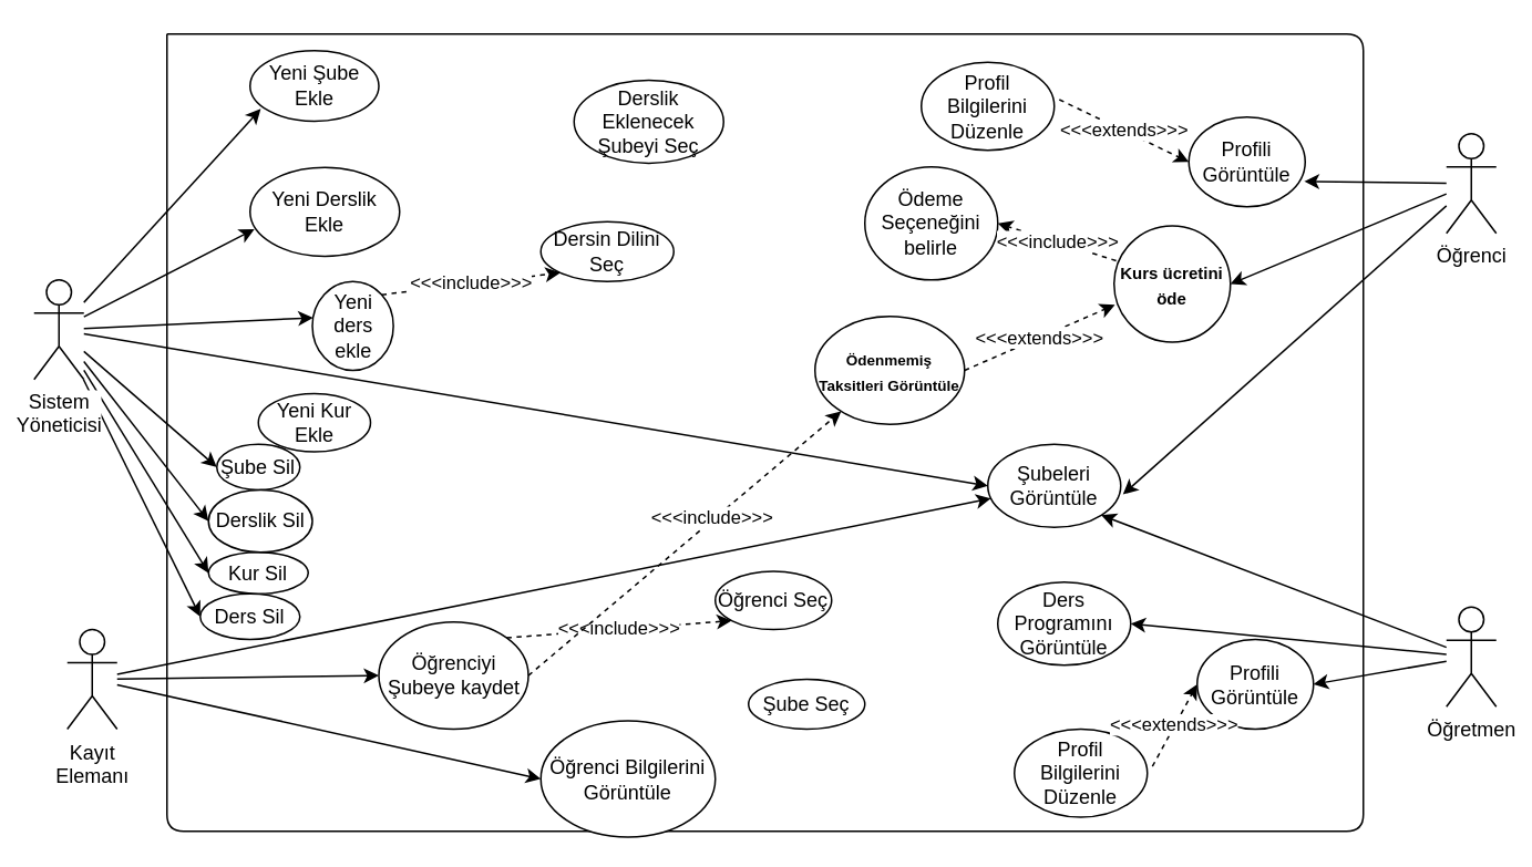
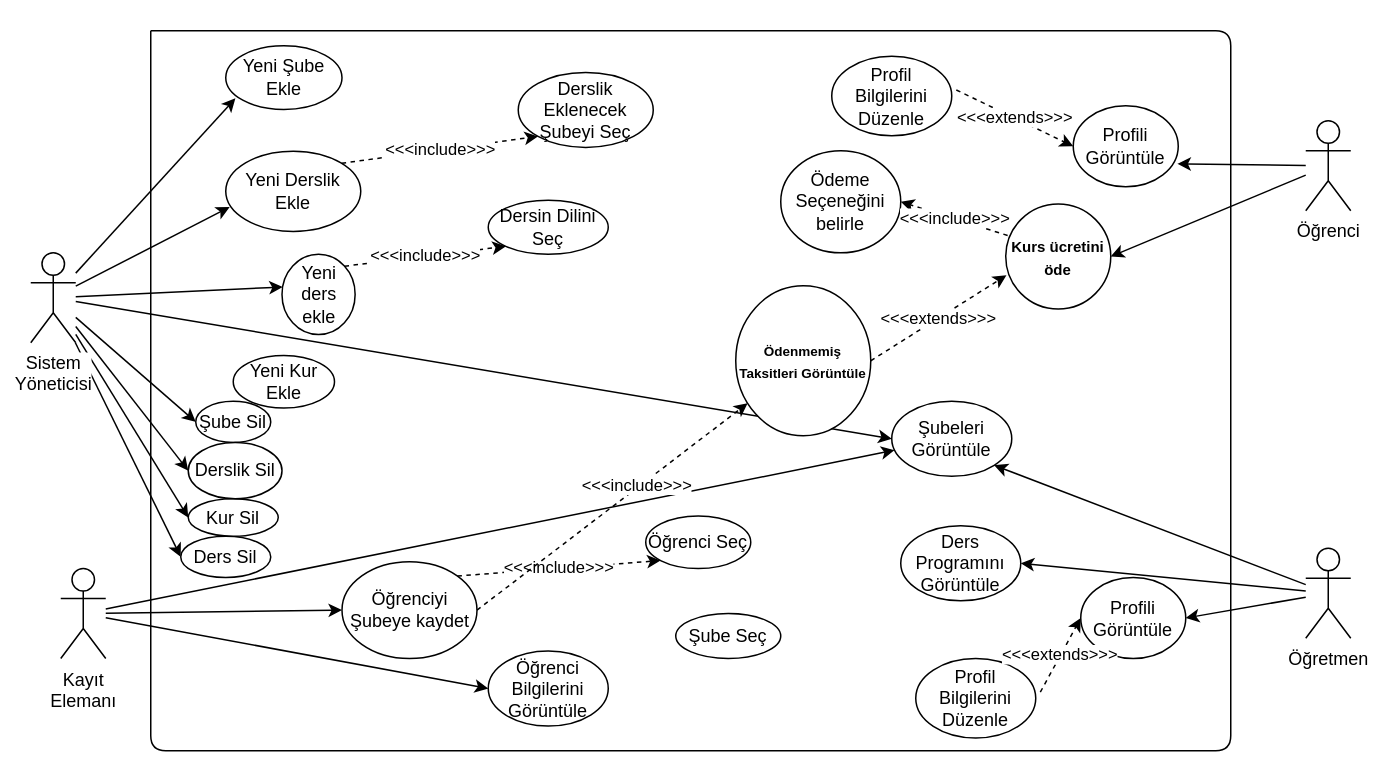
+ <mxCell id="28" value="&amp;lt;&amp;lt;&amp;lt;include&amp;gt;&amp;gt;&amp;gt;" style="edgeStyle=none;rounded=0;orthogonalLoop=1;jettySize=auto;html=1;entryX=0;entryY=1;entryDx=0;entryDy=0;dashed=1;exitX=1;exitY=0;exitDx=0;exitDy=0;" parent="1" source="26" target="27" edge="1"><mxGeometry relative="1" as="geometry"><mxPoint x="409.997" y="259.442" as="sourcePoint" /><mxPoint x="321.1" y="298" as="targetPoint" /></mxGeometry></mxCell>
- <mxCell id="12" style="edgeStyle=none;rounded=0;orthogonalLoop=1;jettySize=auto;html=1;entryX=1.017;entryY=0.603;entryDx=0;entryDy=0;entryPerimeter=0;" parent="1" source="14" target="22" edge="1"><mxGeometry relative="1" as="geometry" /></mxCell>
- <mxCell id="18" value="&lt;b&gt;&lt;font style=&quot;font-size: 9px&quot;&gt;Ödenmemiş Taksitleri Görüntüle&lt;/font&gt;&lt;/b&gt;" style="ellipse;whiteSpace=wrap;html=1;" parent="1" vertex="1"><mxGeometry x="490" y="190" width="90" height="65" as="geometry" /></mxCell>
+ <mxCell id="18" value="&lt;b&gt;&lt;font style=&quot;font-size: 9px&quot;&gt;Ödenmemiş Taksitleri Görüntüle&lt;/font&gt;&lt;/b&gt;" style="ellipse;whiteSpace=wrap;html=1;" parent="1" vertex="1"><mxGeometry x="490" y="190" width="90" height="100" as="geometry" /></mxCell>
- <mxCell id="45" value="Öğrenci Bilgilerini Görüntüle" style="ellipse;whiteSpace=wrap;html=1;" parent="1" vertex="1"><mxGeometry x="325" y="433.5" width="105" height="70" as="geometry" /></mxCell>
+ <mxCell id="45" value="Öğrenci Bilgilerini Görüntüle" style="ellipse;whiteSpace=wrap;html=1;" parent="1" vertex="1"><mxGeometry x="325" y="433.5" width="80" height="50" as="geometry" /></mxCell>
